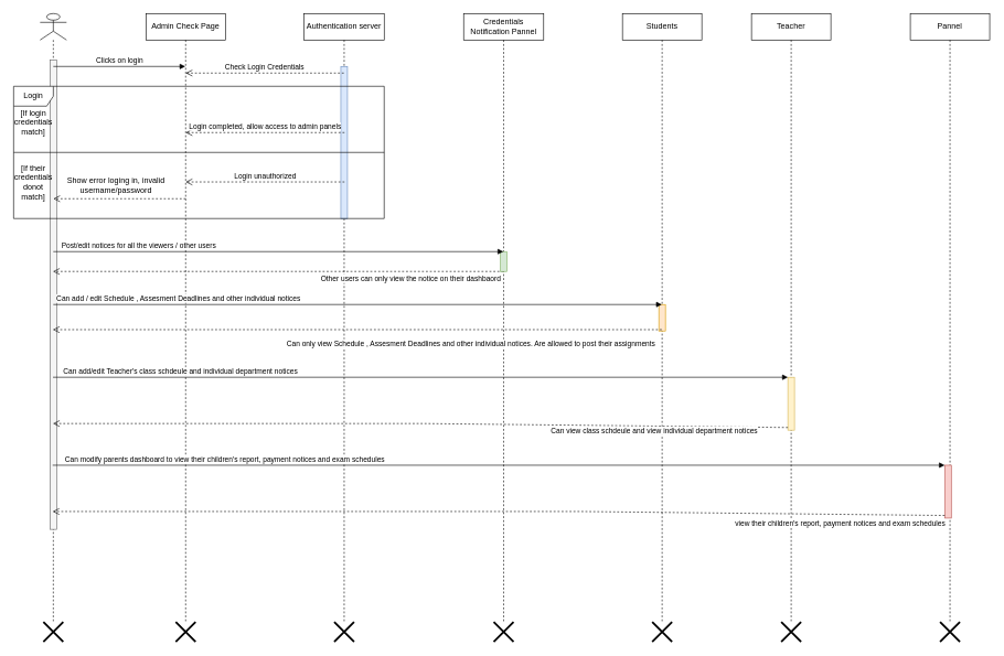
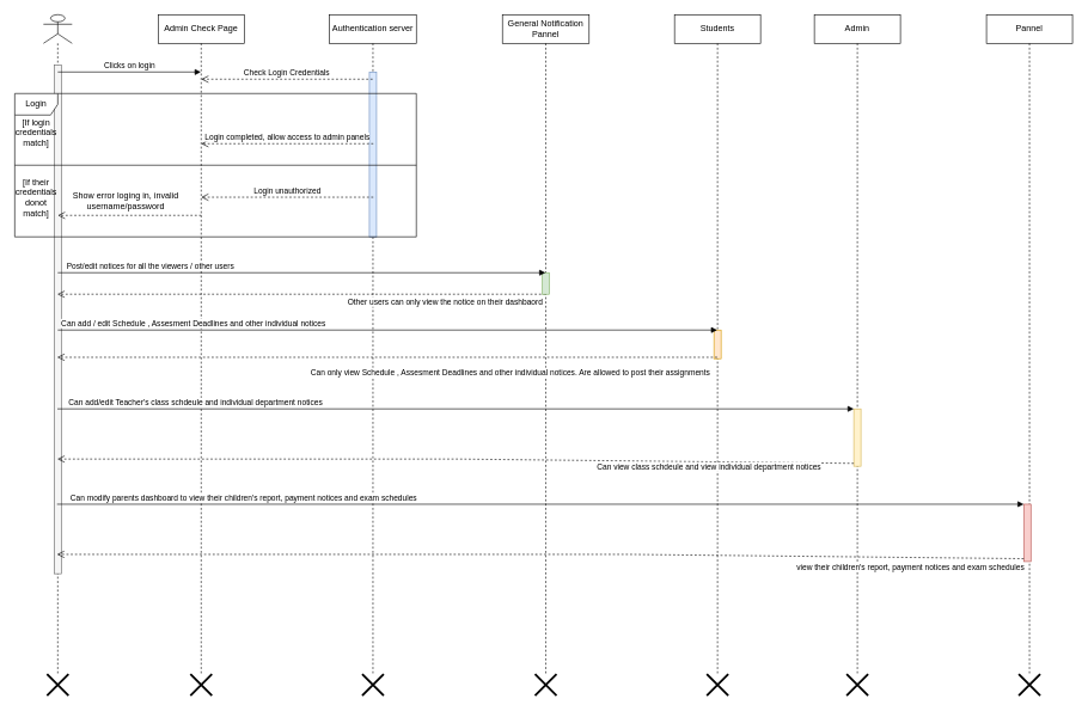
- <mxCell id="14" value="Credentials Notification Pannel" style="shape=umlLifeline;perimeter=lifelinePerimeter;whiteSpace=wrap;html=1;container=1;collapsible=0;recursiveResize=0;outlineConnect=0;" vertex="1" parent="1"><mxGeometry x="700" y="20" width="121" height="920" as="geometry" /></mxCell>
+ <mxCell id="14" value="General Notification Pannel" style="shape=umlLifeline;perimeter=lifelinePerimeter;whiteSpace=wrap;html=1;container=1;collapsible=0;recursiveResize=0;outlineConnect=0;" vertex="1" parent="1"><mxGeometry x="700" y="20" width="121" height="920" as="geometry" /></mxCell>
- <mxCell id="6" value="Teacher" style="shape=umlLifeline;perimeter=lifelinePerimeter;whiteSpace=wrap;html=1;container=1;collapsible=0;recursiveResize=0;outlineConnect=0;" vertex="1" parent="1"><mxGeometry x="1135" y="20" width="120" height="920" as="geometry" /></mxCell>
+ <mxCell id="6" value="Admin" style="shape=umlLifeline;perimeter=lifelinePerimeter;whiteSpace=wrap;html=1;container=1;collapsible=0;recursiveResize=0;outlineConnect=0;" vertex="1" parent="1"><mxGeometry x="1135" y="20" width="120" height="920" as="geometry" /></mxCell>
